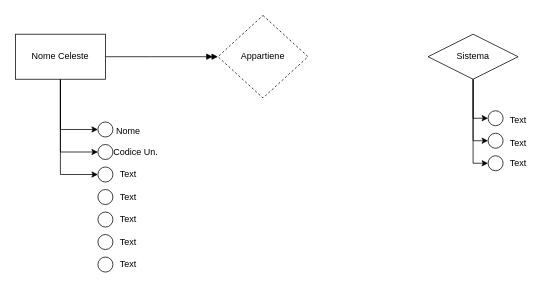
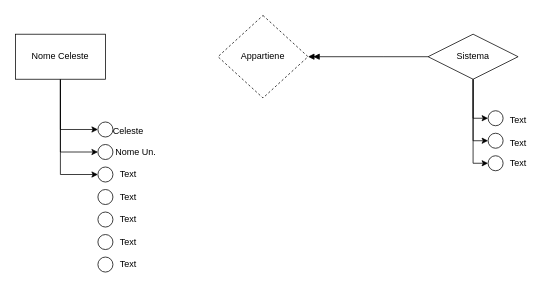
- <mxCell id="5" style="edgeStyle=orthogonalEdgeStyle;rounded=0;orthogonalLoop=1;jettySize=auto;html=1;endArrow=doubleBlock;endFill=1;entryX=0;entryY=0.5;entryDx=0;entryDy=0;" edge="1" parent="1" source="6" target="32"><mxGeometry relative="1" as="geometry"><mxPoint x="270" y="90" as="targetPoint" /><Array as="points"><mxPoint x="200" y="75" /><mxPoint x="200" y="75" /></Array></mxGeometry></mxCell>
+ <mxCell id="10" value="" style="edgeStyle=orthogonalEdgeStyle;rounded=0;orthogonalLoop=1;jettySize=auto;html=1;endArrow=doubleBlock;endFill=1;" edge="1" parent="1" source="11" target="32"><mxGeometry relative="1" as="geometry"><Array as="points"><mxPoint x="510" y="75" /><mxPoint x="510" y="75" /></Array></mxGeometry></mxCell>
- <mxCell id="19" value="Nome" style="text;html=1;align=center;verticalAlign=middle;resizable=0;points=[];autosize=1;strokeColor=none;fillColor=none;" vertex="1" parent="1"><mxGeometry x="140" y="160" width="60" height="30" as="geometry" /></mxCell>
+ <mxCell id="19" value="Celeste" style="text;html=1;align=center;verticalAlign=middle;resizable=0;points=[];autosize=1;strokeColor=none;fillColor=none;" vertex="1" parent="1"><mxGeometry x="140" y="160" width="60" height="30" as="geometry" /></mxCell>
- <mxCell id="20" value="Codice Un." style="text;html=1;align=center;verticalAlign=middle;resizable=0;points=[];autosize=1;strokeColor=none;fillColor=none;" vertex="1" parent="1"><mxGeometry x="140" y="187" width="80" height="30" as="geometry" /></mxCell>
+ <mxCell id="20" value="Nome Un." style="text;html=1;align=center;verticalAlign=middle;resizable=0;points=[];autosize=1;strokeColor=none;fillColor=none;" vertex="1" parent="1"><mxGeometry x="140" y="187" width="80" height="30" as="geometry" /></mxCell>
